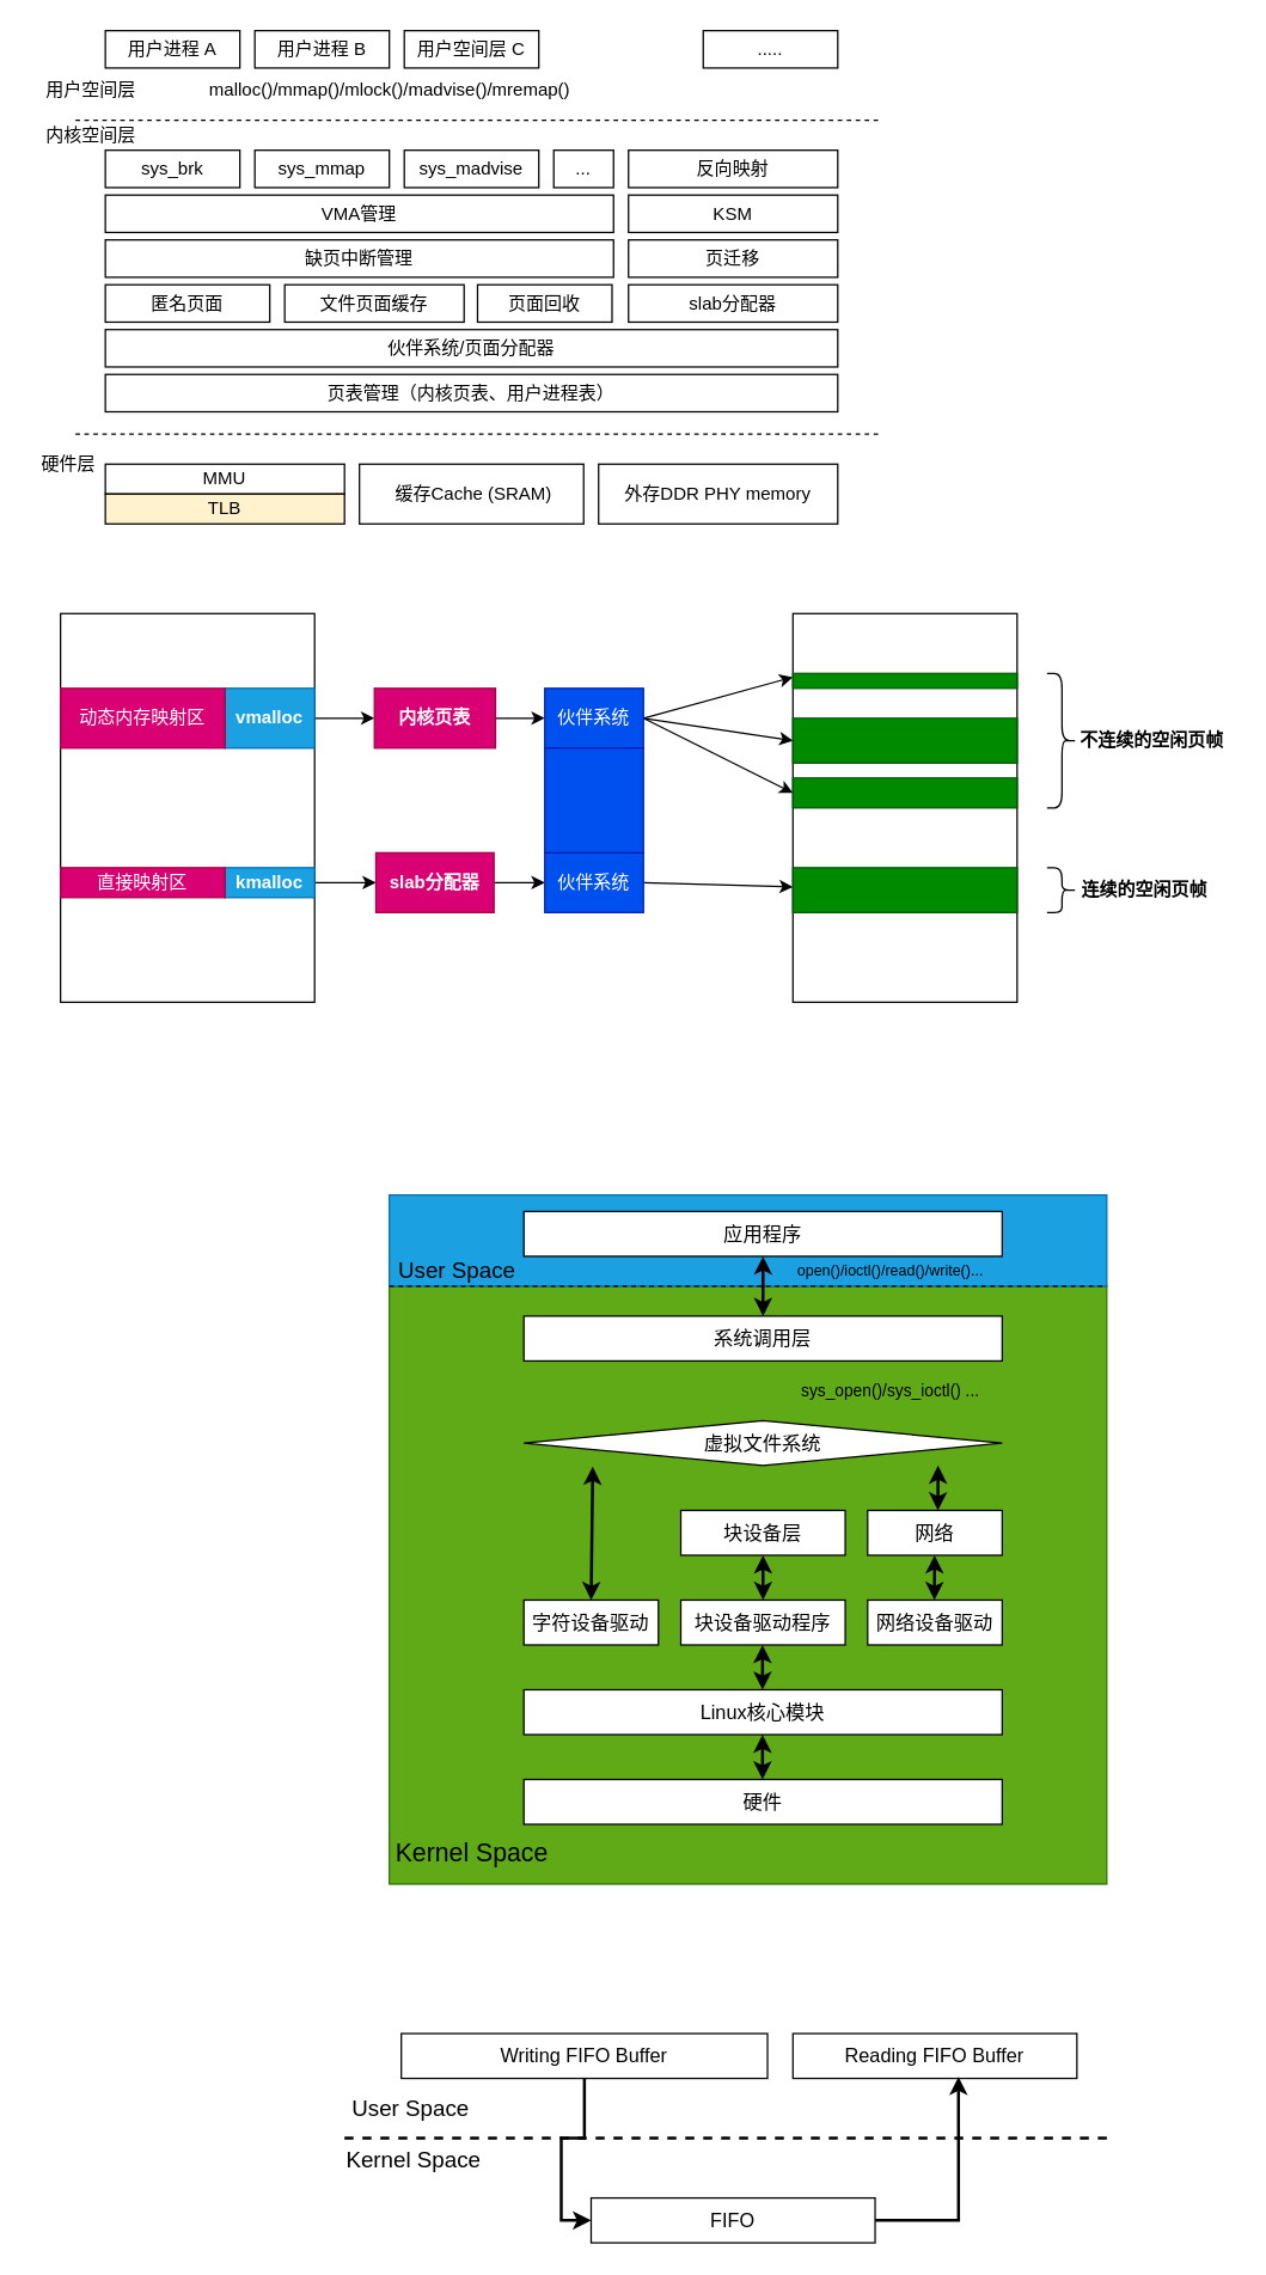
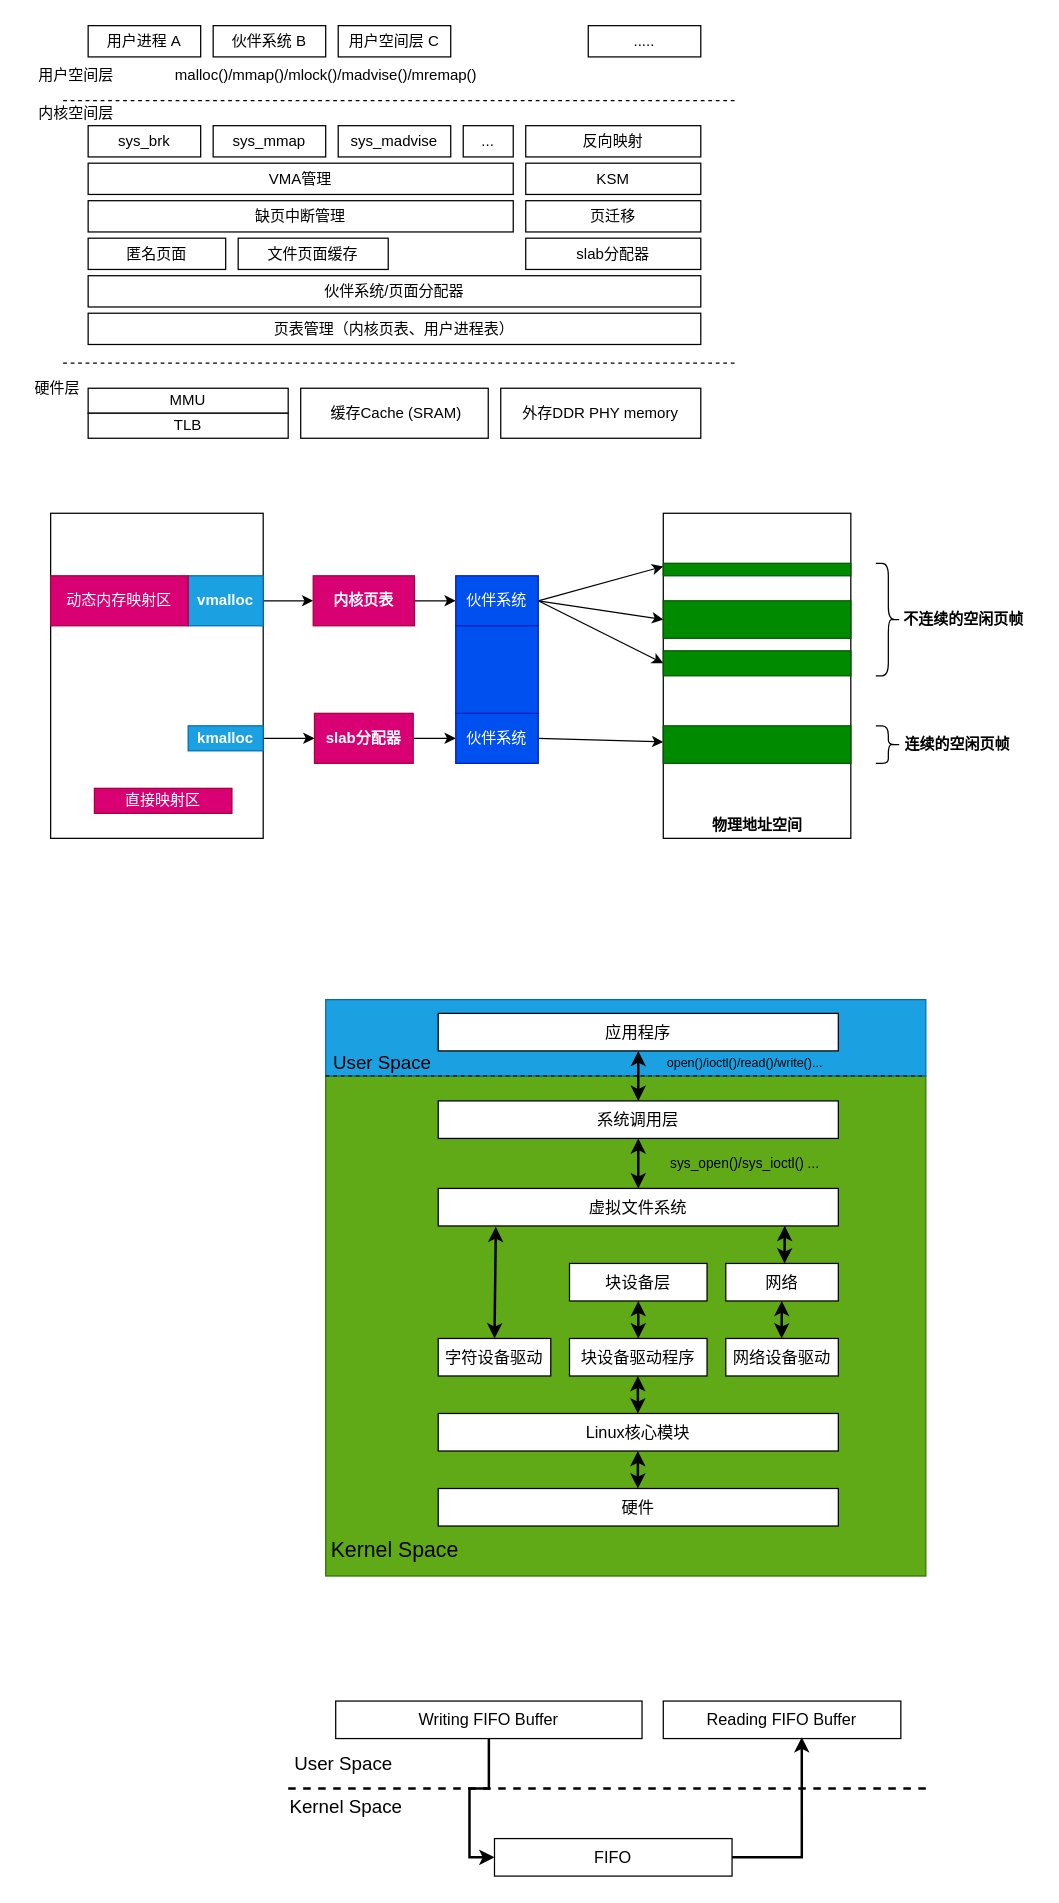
- <mxCell id="28" value="用户进程 B" style="rounded=0;whiteSpace=wrap;html=1;" parent="1" vertex="1"><mxGeometry x="170" y="20" width="90" height="25" as="geometry" /></mxCell>
+ <mxCell id="28" value="伙伴系统 B" style="rounded=0;whiteSpace=wrap;html=1;" parent="1" vertex="1"><mxGeometry x="170" y="20" width="90" height="25" as="geometry" /></mxCell>
- <mxCell id="13" value="页面回收" style="rounded=0;whiteSpace=wrap;html=1;" parent="1" vertex="1"><mxGeometry x="319" y="190" width="90" height="25" as="geometry" /></mxCell>
- <mxCell id="5" value="TLB" style="rounded=0;whiteSpace=wrap;html=1;fillColor=#fff2cc;" parent="1" vertex="1"><mxGeometry x="70" y="330" width="160" height="20" as="geometry" /></mxCell>
+ <mxCell id="5" value="TLB" style="rounded=0;whiteSpace=wrap;html=1;" parent="1" vertex="1"><mxGeometry x="70" y="330" width="160" height="20" as="geometry" /></mxCell>
- <mxCell id="41" value="直接映射区" style="rounded=0;whiteSpace=wrap;html=1;fillColor=#d80073;fontColor=#ffffff;strokeColor=#A50040;" parent="1" vertex="1"><mxGeometry x="40" y="580" width="110" height="20" as="geometry" /></mxCell>
+ <mxCell id="41" value="直接映射区" style="rounded=0;whiteSpace=wrap;html=1;fillColor=#d80073;fontColor=#ffffff;strokeColor=#A50040;" parent="1" vertex="1"><mxGeometry x="75" y="630" width="110" height="20" as="geometry" /></mxCell>
+ <mxCell id="35" value="物理地址空间" style="text;html=1;align=center;verticalAlign=middle;resizable=0;points=[];autosize=1;strokeColor=none;fillColor=none;fontStyle=1" parent="1" vertex="1"><mxGeometry x="560" y="650" width="90" height="20" as="geometry" /></mxCell>
+ <mxCell id="63" style="edgeStyle=orthogonalEdgeStyle;rounded=0;orthogonalLoop=1;jettySize=auto;html=1;exitX=0.5;exitY=1;exitDx=0;exitDy=0;fontSize=13;startArrow=classic;startFill=1;endArrow=classic;endFill=1;strokeWidth=2;" edge="1" parent="1" source="64" target="65"><mxGeometry relative="1" as="geometry" /></mxCell>
- <mxCell id="65" value="虚拟文件系统" style="rhombus;whiteSpace=wrap;html=1;fontSize=13;" vertex="1" parent="1"><mxGeometry x="350" y="950" width="320" height="30" as="geometry" /></mxCell>
+ <mxCell id="65" value="虚拟文件系统" style="rounded=0;whiteSpace=wrap;html=1;fontSize=13;" vertex="1" parent="1"><mxGeometry x="350" y="950" width="320" height="30" as="geometry" /></mxCell>
